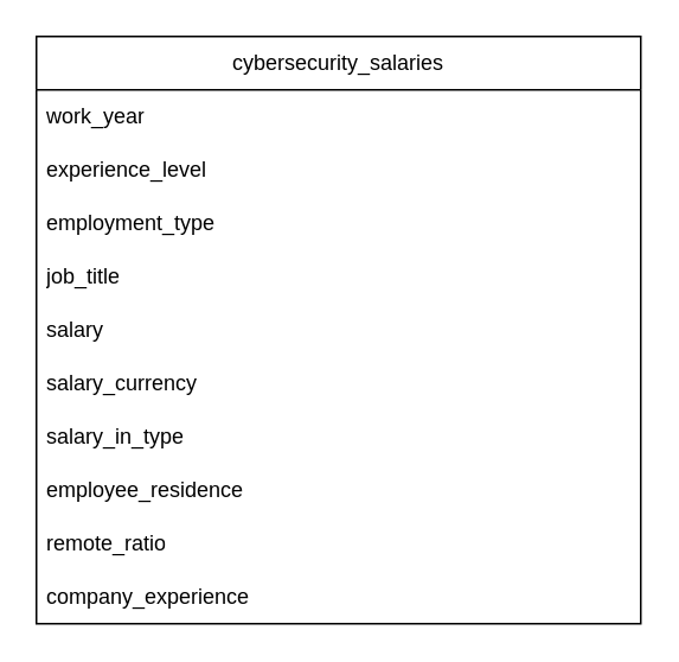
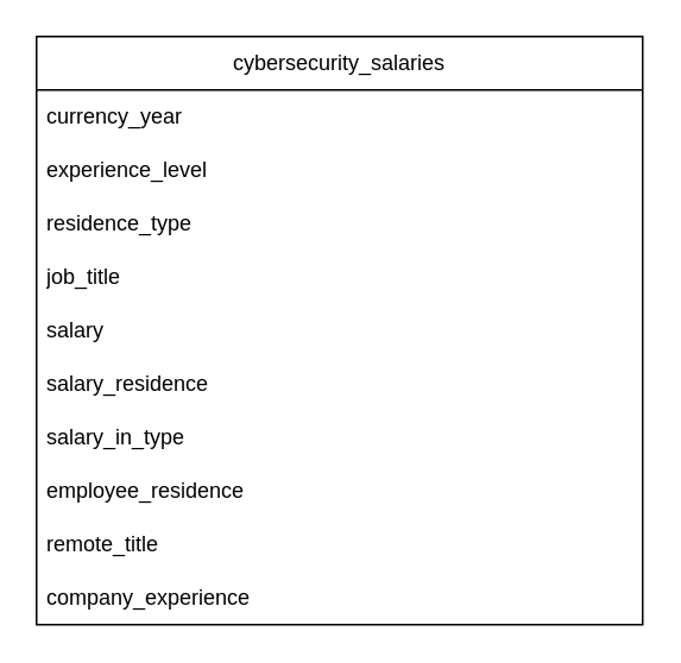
- <mxCell id="3" value="work_year" style="text;strokeColor=none;fillColor=none;align=left;verticalAlign=middle;spacingLeft=4;spacingRight=4;overflow=hidden;points=[[0,0.5],[1,0.5]];portConstraint=eastwest;rotatable=0;whiteSpace=wrap;html=1;" parent="2" vertex="1"><mxGeometry y="30" width="340" height="30" as="geometry" /></mxCell>
+ <mxCell id="3" value="currency_year" style="text;strokeColor=none;fillColor=none;align=left;verticalAlign=middle;spacingLeft=4;spacingRight=4;overflow=hidden;points=[[0,0.5],[1,0.5]];portConstraint=eastwest;rotatable=0;whiteSpace=wrap;html=1;" parent="2" vertex="1"><mxGeometry y="30" width="340" height="30" as="geometry" /></mxCell>
- <mxCell id="5" value="employment_type" style="text;strokeColor=none;fillColor=none;align=left;verticalAlign=middle;spacingLeft=4;spacingRight=4;overflow=hidden;points=[[0,0.5],[1,0.5]];portConstraint=eastwest;rotatable=0;whiteSpace=wrap;html=1;" parent="2" vertex="1"><mxGeometry y="90" width="340" height="30" as="geometry" /></mxCell>
+ <mxCell id="5" value="residence_type" style="text;strokeColor=none;fillColor=none;align=left;verticalAlign=middle;spacingLeft=4;spacingRight=4;overflow=hidden;points=[[0,0.5],[1,0.5]];portConstraint=eastwest;rotatable=0;whiteSpace=wrap;html=1;" parent="2" vertex="1"><mxGeometry y="90" width="340" height="30" as="geometry" /></mxCell>
- <mxCell id="8" value="salary_currency" style="text;strokeColor=none;fillColor=none;align=left;verticalAlign=middle;spacingLeft=4;spacingRight=4;overflow=hidden;points=[[0,0.5],[1,0.5]];portConstraint=eastwest;rotatable=0;whiteSpace=wrap;html=1;" parent="2" vertex="1"><mxGeometry y="180" width="340" height="30" as="geometry" /></mxCell>
+ <mxCell id="8" value="salary_residence" style="text;strokeColor=none;fillColor=none;align=left;verticalAlign=middle;spacingLeft=4;spacingRight=4;overflow=hidden;points=[[0,0.5],[1,0.5]];portConstraint=eastwest;rotatable=0;whiteSpace=wrap;html=1;" parent="2" vertex="1"><mxGeometry y="180" width="340" height="30" as="geometry" /></mxCell>
- <mxCell id="11" value="remote_ratio" style="text;strokeColor=none;fillColor=none;align=left;verticalAlign=middle;spacingLeft=4;spacingRight=4;overflow=hidden;points=[[0,0.5],[1,0.5]];portConstraint=eastwest;rotatable=0;whiteSpace=wrap;html=1;" parent="2" vertex="1"><mxGeometry y="270" width="340" height="30" as="geometry" /></mxCell>
+ <mxCell id="11" value="remote_title" style="text;strokeColor=none;fillColor=none;align=left;verticalAlign=middle;spacingLeft=4;spacingRight=4;overflow=hidden;points=[[0,0.5],[1,0.5]];portConstraint=eastwest;rotatable=0;whiteSpace=wrap;html=1;" parent="2" vertex="1"><mxGeometry y="270" width="340" height="30" as="geometry" /></mxCell>
